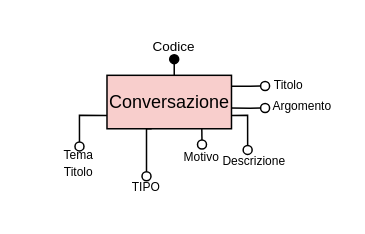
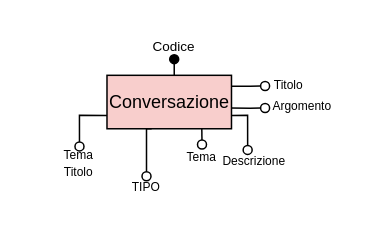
- <mxCell id="15" value="&lt;span style=&quot;font-size: 8px;&quot;&gt;Motivo&lt;/span&gt;" style="text;html=1;align=center;verticalAlign=middle;whiteSpace=wrap;rounded=1;strokeColor=none;" vertex="1" parent="1"><mxGeometry x="113.66" y="92.92" width="40" height="20" as="geometry" /></mxCell>
+ <mxCell id="15" value="&lt;span style=&quot;font-size: 8px;&quot;&gt;Tema&lt;/span&gt;" style="text;html=1;align=center;verticalAlign=middle;whiteSpace=wrap;rounded=1;strokeColor=none;" vertex="1" parent="1"><mxGeometry x="113.66" y="92.92" width="40" height="20" as="geometry" /></mxCell>
